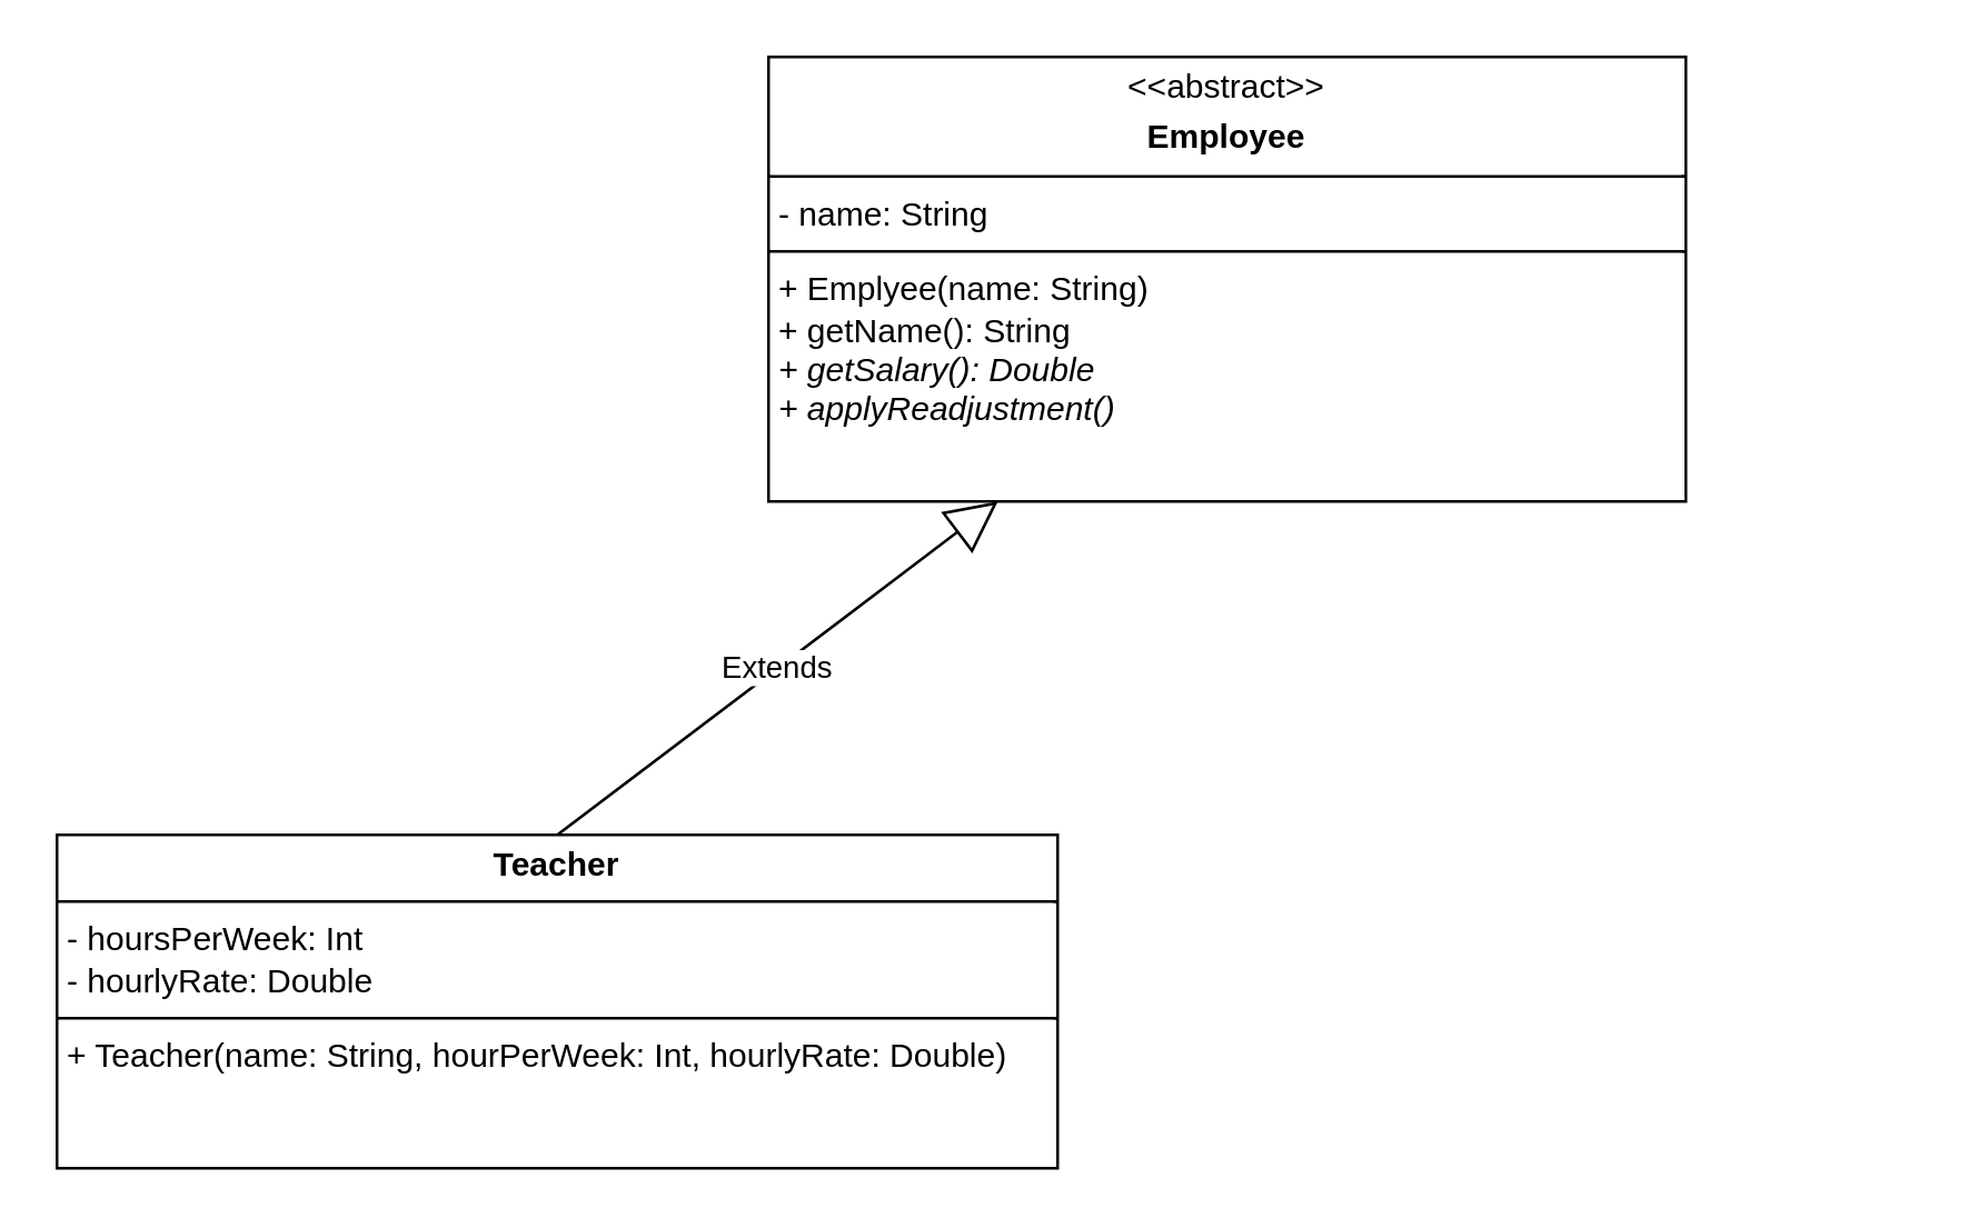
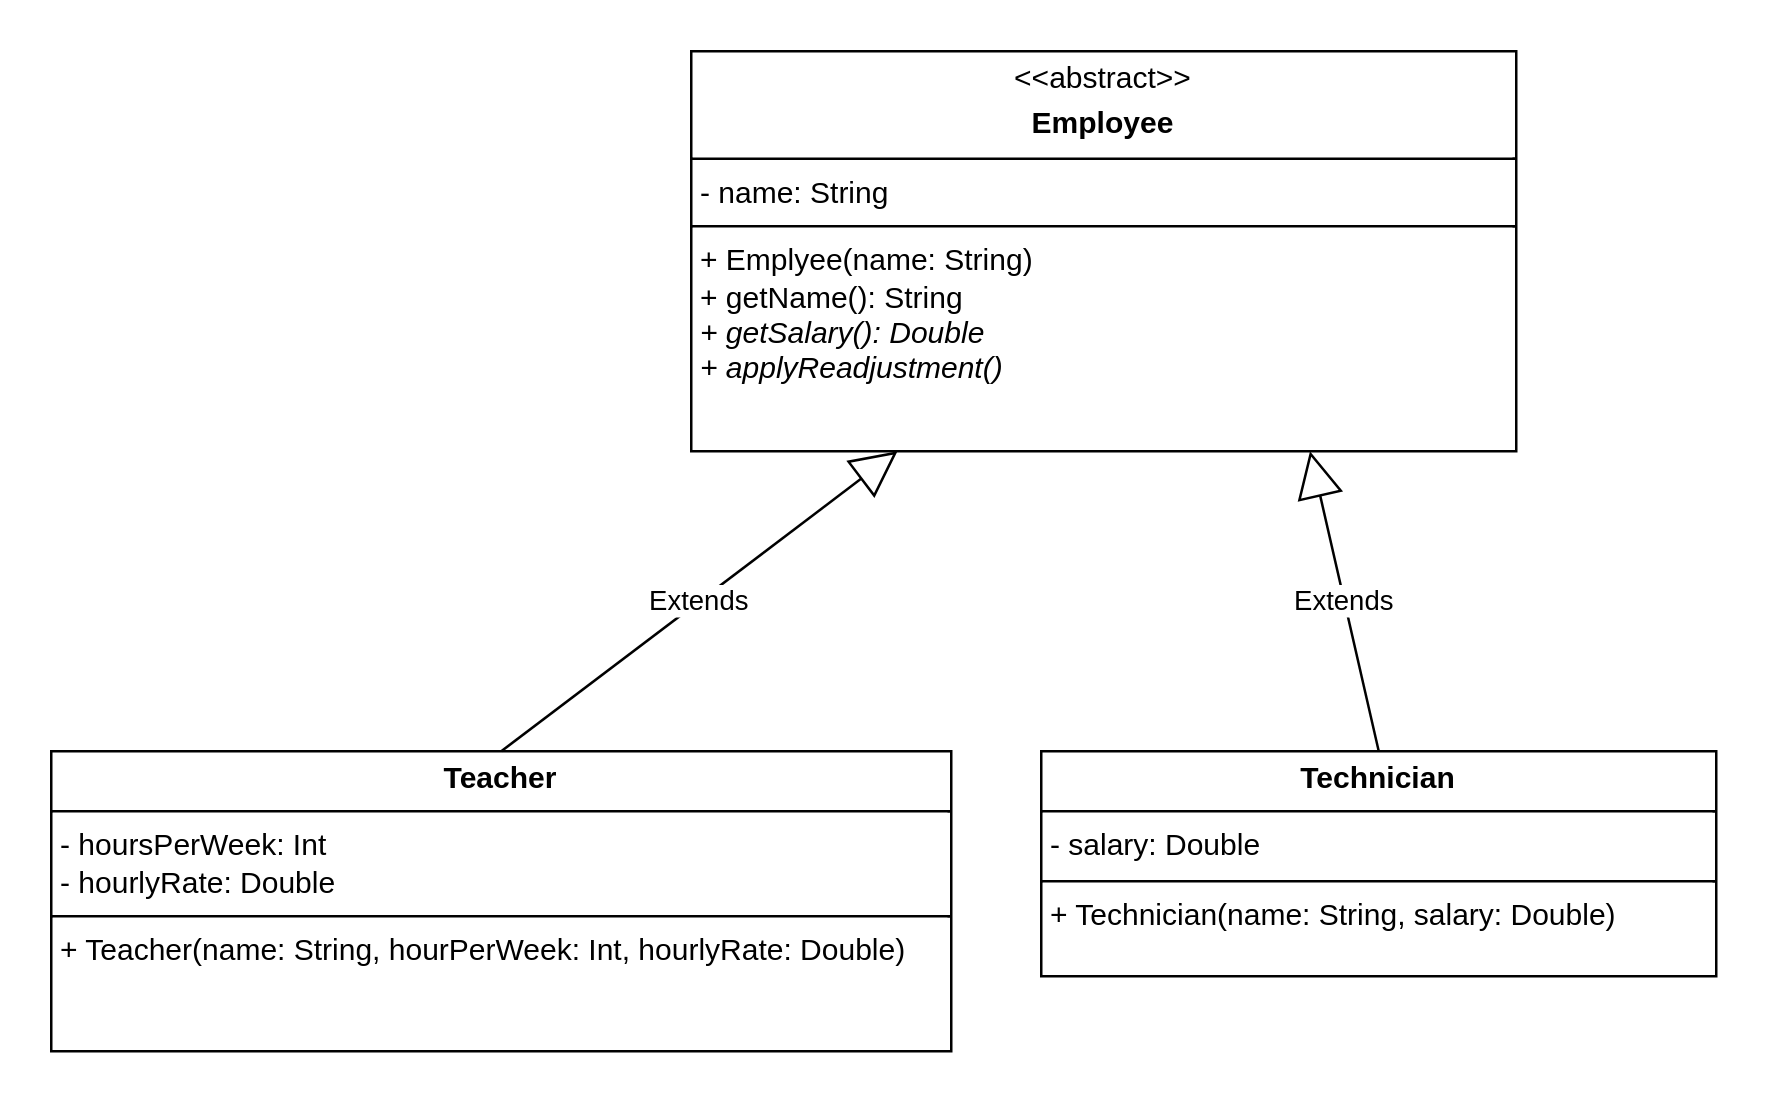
+ <mxCell id="6" value="Extends" style="endArrow=block;endSize=16;endFill=0;html=1;rounded=0;entryX=0.75;entryY=1;entryDx=0;entryDy=0;exitX=0.5;exitY=0;exitDx=0;exitDy=0;" edge="1" parent="1" source="4" target="2"><mxGeometry width="160" relative="1" as="geometry"><mxPoint x="296" y="410" as="sourcePoint" /><mxPoint x="456" y="410" as="targetPoint" /></mxGeometry></mxCell>
+ <mxCell id="4" value="&lt;p style=&quot;margin:0px;margin-top:4px;text-align:center;&quot;&gt;&lt;b&gt;Technician&lt;/b&gt;&lt;/p&gt;&lt;hr size=&quot;1&quot; style=&quot;border-style:solid;&quot;&gt;&lt;p style=&quot;margin:0px;margin-left:4px;&quot;&gt;- salary: Double&lt;br&gt;&lt;/p&gt;&lt;hr size=&quot;1&quot; style=&quot;border-style:solid;&quot;&gt;&lt;p style=&quot;margin:0px;margin-left:4px;&quot;&gt;+ Technician(name: String, salary: Double)&lt;br&gt;&lt;/p&gt;" style="verticalAlign=top;align=left;overflow=fill;html=1;whiteSpace=wrap;" vertex="1" parent="1"><mxGeometry x="416" y="300" width="270" height="90" as="geometry" /></mxCell>
